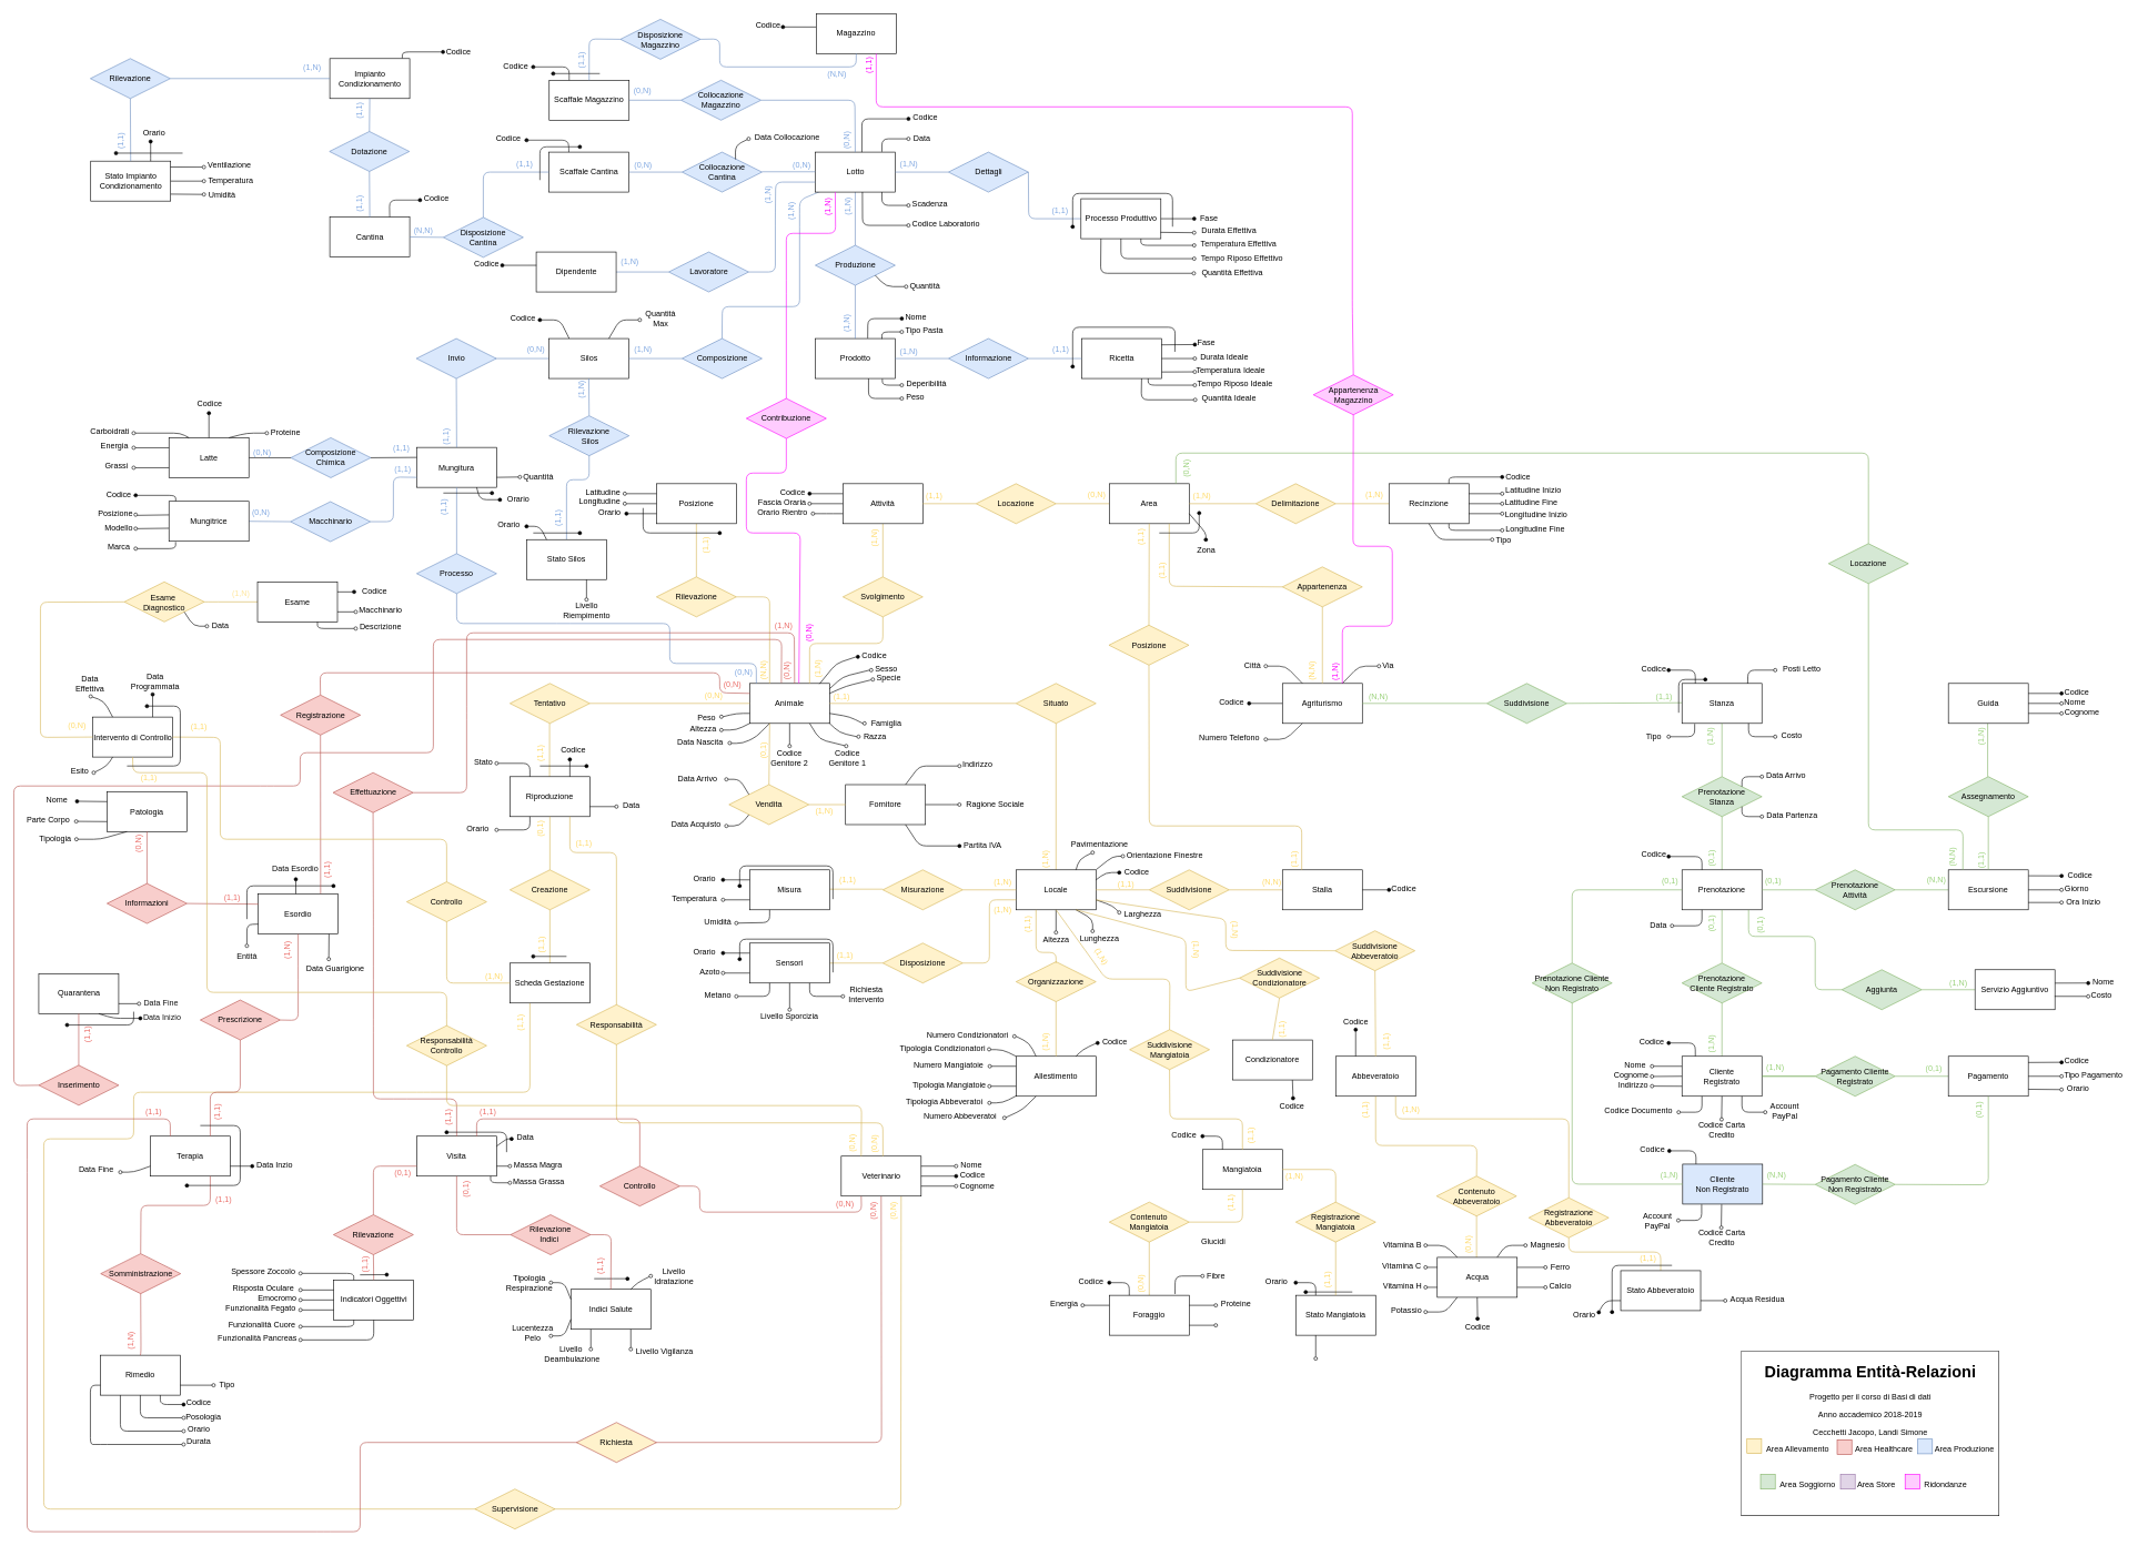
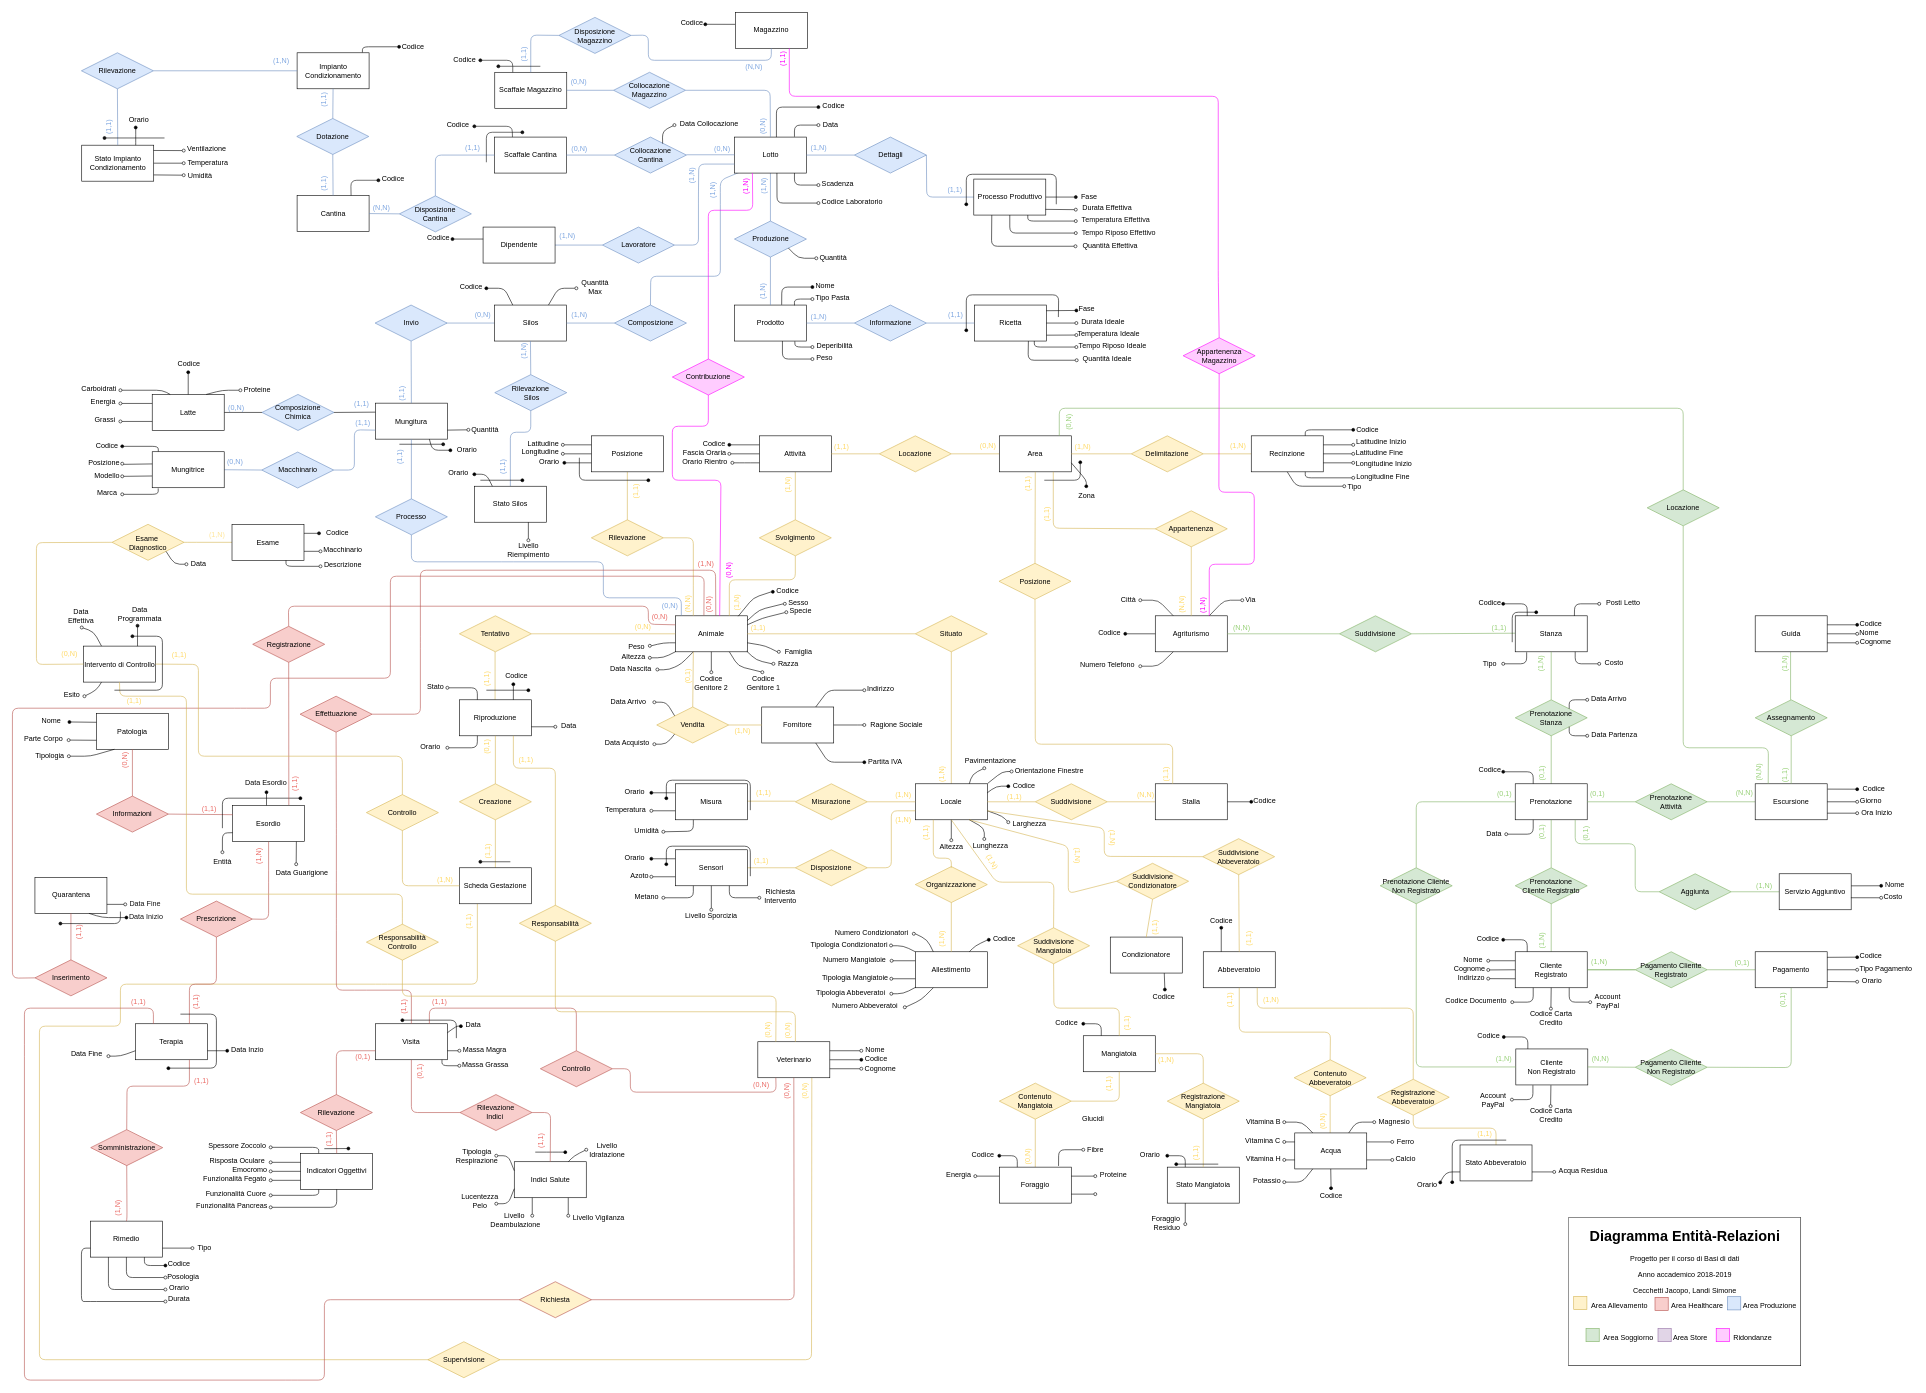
- <mxCell id="602" value="Cliente&lt;br&gt;Non Registrato" style="rounded=0;whiteSpace=wrap;html=1;fillColor=#dae8fc;" parent="1" vertex="1"><mxGeometry x="2526" y="1748" width="120" height="60" as="geometry" /></mxCell>
+ <mxCell id="602" value="Cliente&lt;br&gt;Non Registrato" style="rounded=0;whiteSpace=wrap;html=1;" parent="1" vertex="1"><mxGeometry x="2526" y="1748" width="120" height="60" as="geometry" /></mxCell>
+ <mxCell id="201" value="&lt;font style=&quot;font-size: 12px&quot;&gt;Foraggio&lt;br&gt;&amp;nbsp;Residuo&lt;/font&gt;" style="text;html=1;strokeColor=none;fillColor=none;align=center;verticalAlign=middle;whiteSpace=wrap;rounded=0;" parent="1" vertex="1"><mxGeometry x="1917.5" y="2028.5" width="50" height="20" as="geometry" /></mxCell>
